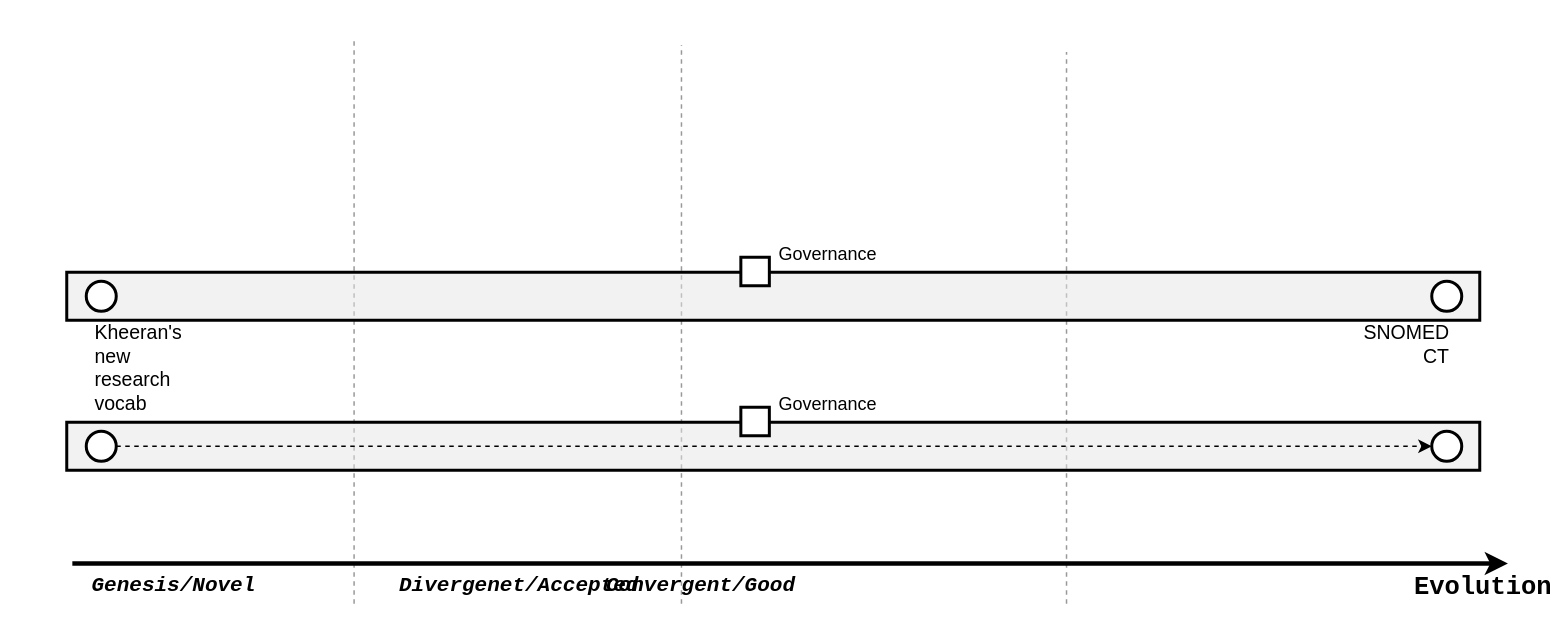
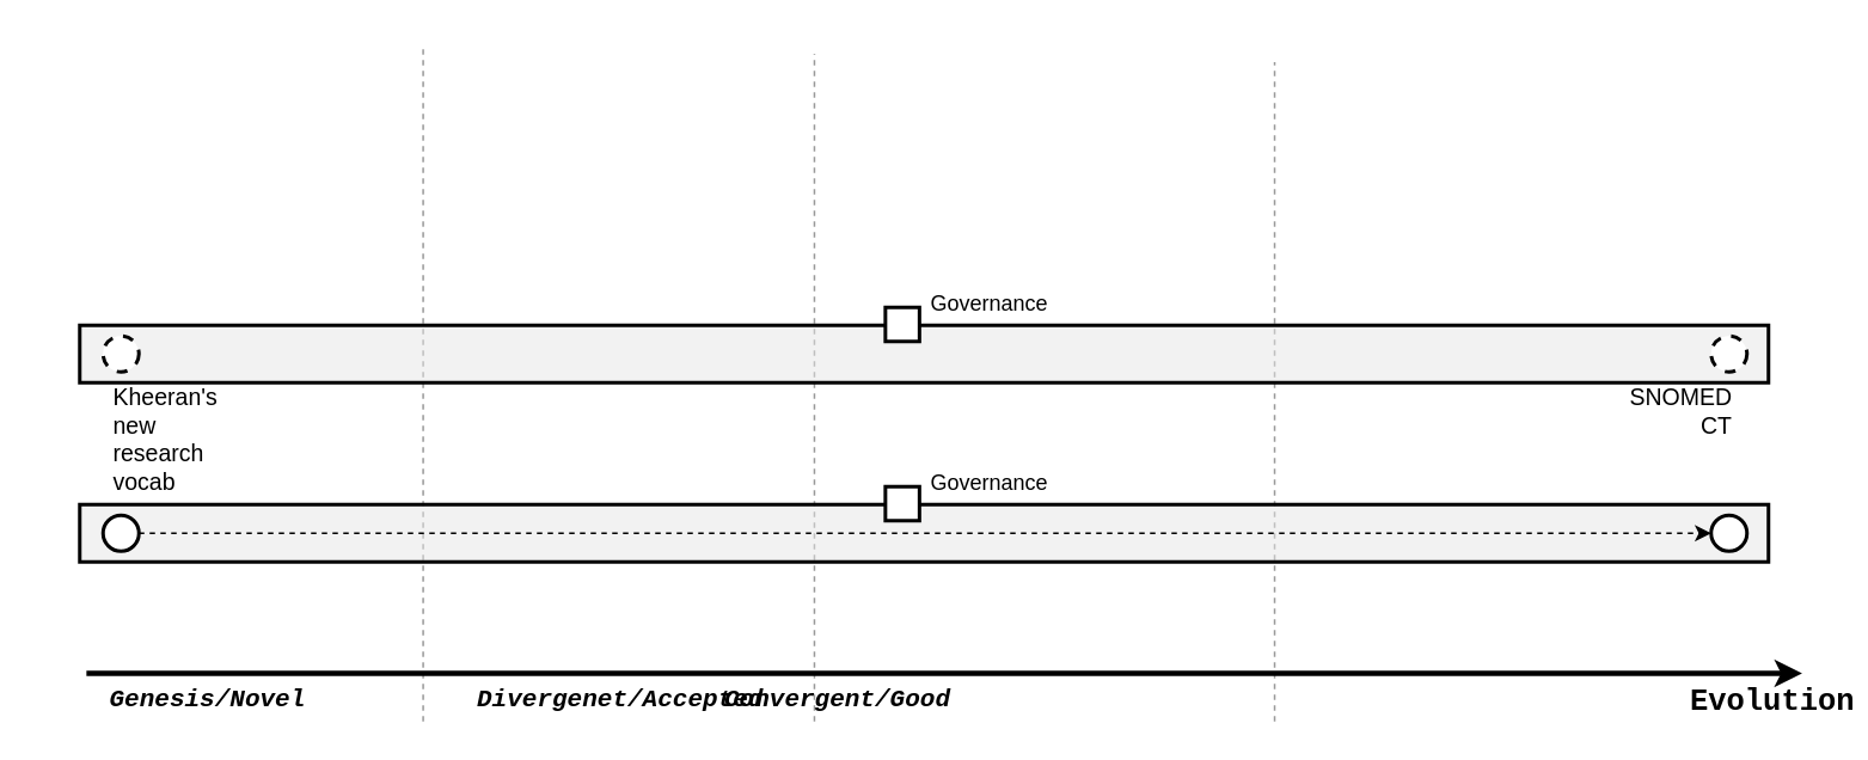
- <mxCell id="13" value="Kheeran's new research vocab" style="ellipse;whiteSpace=wrap;html=1;aspect=fixed;strokeColor=#000000;fillColor=#FFFFFF;fontFamily=Helvetica;fontSize=13;align=left;strokeWidth=2;labelPosition=right;verticalLabelPosition=bottom;verticalAlign=top;spacingRight=0;spacingLeft=-16;" vertex="1" parent="11"><mxGeometry x="13" y="16" width="20" height="20" as="geometry" /></mxCell>
+ <mxCell id="13" value="Kheeran's new research vocab" style="ellipse;whiteSpace=wrap;html=1;aspect=fixed;strokeColor=#000000;fillColor=#FFFFFF;fontFamily=Helvetica;fontSize=13;align=left;strokeWidth=2;labelPosition=right;verticalLabelPosition=bottom;verticalAlign=top;spacingRight=0;spacingLeft=-16;dashed=1;" vertex="1" parent="11"><mxGeometry x="13" y="16" width="20" height="20" as="geometry" /></mxCell>
- <mxCell id="15" value="SNOMED CT" style="ellipse;whiteSpace=wrap;html=1;aspect=fixed;strokeColor=#000000;fillColor=#ffffff;fontFamily=Helvetica;fontSize=13;align=right;strokeWidth=2;labelPosition=left;verticalLabelPosition=bottom;verticalAlign=top;spacingLeft=0;spacingRight=-14;" vertex="1" parent="11"><mxGeometry x="910.002" y="16" width="20" height="20" as="geometry" /></mxCell>
+ <mxCell id="15" value="SNOMED CT" style="ellipse;whiteSpace=wrap;html=1;aspect=fixed;strokeColor=#000000;fillColor=#ffffff;fontFamily=Helvetica;fontSize=13;align=right;strokeWidth=2;labelPosition=left;verticalLabelPosition=bottom;verticalAlign=top;spacingLeft=0;spacingRight=-14;dashed=1;" vertex="1" parent="11"><mxGeometry x="910.002" y="16" width="20" height="20" as="geometry" /></mxCell>
